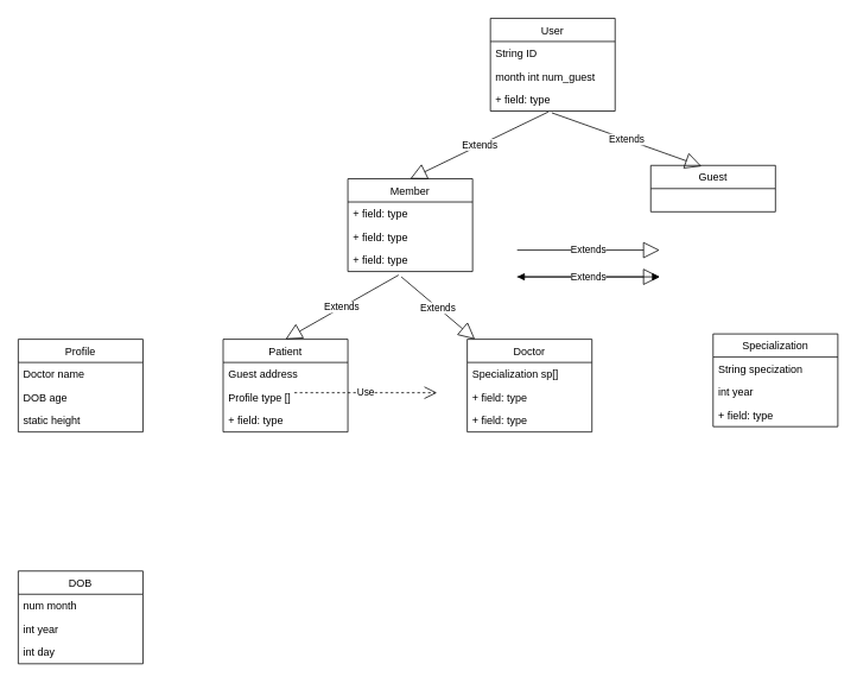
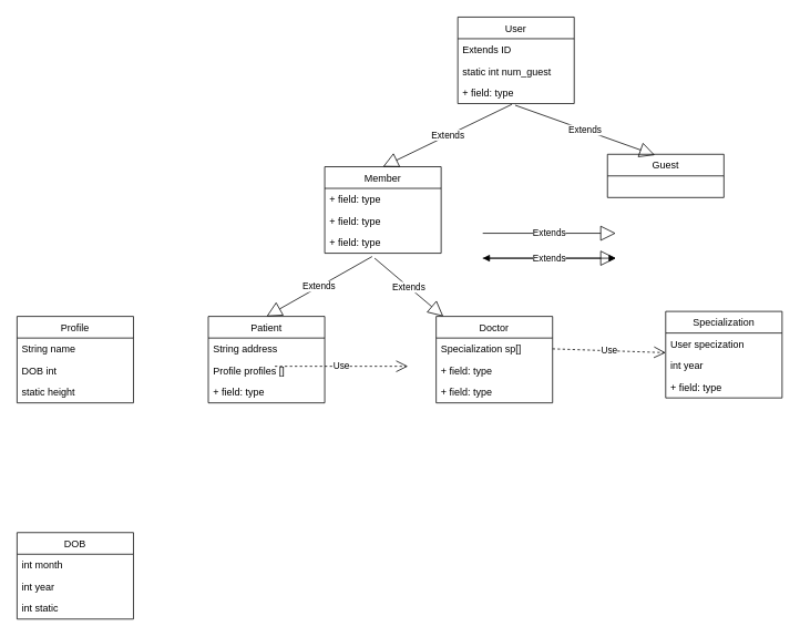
- <mxCell id="3" value="String ID" style="text;strokeColor=none;fillColor=none;align=left;verticalAlign=top;spacingLeft=4;spacingRight=4;overflow=hidden;rotatable=0;points=[[0,0.5],[1,0.5]];portConstraint=eastwest;" vertex="1" parent="2"><mxGeometry y="26" width="140" height="26" as="geometry" /></mxCell>
+ <mxCell id="3" value="Extends ID" style="text;strokeColor=none;fillColor=none;align=left;verticalAlign=top;spacingLeft=4;spacingRight=4;overflow=hidden;rotatable=0;points=[[0,0.5],[1,0.5]];portConstraint=eastwest;" vertex="1" parent="2"><mxGeometry y="26" width="140" height="26" as="geometry" /></mxCell>
- <mxCell id="4" value="month int num_guest" style="text;strokeColor=none;fillColor=none;align=left;verticalAlign=top;spacingLeft=4;spacingRight=4;overflow=hidden;rotatable=0;points=[[0,0.5],[1,0.5]];portConstraint=eastwest;" vertex="1" parent="2"><mxGeometry y="52" width="140" height="26" as="geometry" /></mxCell>
+ <mxCell id="4" value="static int num_guest" style="text;strokeColor=none;fillColor=none;align=left;verticalAlign=top;spacingLeft=4;spacingRight=4;overflow=hidden;rotatable=0;points=[[0,0.5],[1,0.5]];portConstraint=eastwest;" vertex="1" parent="2"><mxGeometry y="52" width="140" height="26" as="geometry" /></mxCell>
- <mxCell id="21" value="String specization " style="text;strokeColor=none;fillColor=none;align=left;verticalAlign=top;spacingLeft=4;spacingRight=4;overflow=hidden;rotatable=0;points=[[0,0.5],[1,0.5]];portConstraint=eastwest;" vertex="1" parent="20"><mxGeometry y="26" width="140" height="26" as="geometry" /></mxCell>
+ <mxCell id="21" value="User specization " style="text;strokeColor=none;fillColor=none;align=left;verticalAlign=top;spacingLeft=4;spacingRight=4;overflow=hidden;rotatable=0;points=[[0,0.5],[1,0.5]];portConstraint=eastwest;" vertex="1" parent="20"><mxGeometry y="26" width="140" height="26" as="geometry" /></mxCell>
- <mxCell id="31" value="Doctor name" style="text;strokeColor=none;fillColor=none;align=left;verticalAlign=top;spacingLeft=4;spacingRight=4;overflow=hidden;rotatable=0;points=[[0,0.5],[1,0.5]];portConstraint=eastwest;" vertex="1" parent="30"><mxGeometry y="26" width="140" height="26" as="geometry" /></mxCell>
+ <mxCell id="31" value="String name" style="text;strokeColor=none;fillColor=none;align=left;verticalAlign=top;spacingLeft=4;spacingRight=4;overflow=hidden;rotatable=0;points=[[0,0.5],[1,0.5]];portConstraint=eastwest;" vertex="1" parent="30"><mxGeometry y="26" width="140" height="26" as="geometry" /></mxCell>
- <mxCell id="13" value="Guest address" style="text;strokeColor=none;fillColor=none;align=left;verticalAlign=top;spacingLeft=4;spacingRight=4;overflow=hidden;rotatable=0;points=[[0,0.5],[1,0.5]];portConstraint=eastwest;" vertex="1" parent="12"><mxGeometry y="26" width="140" height="26" as="geometry" /></mxCell>
+ <mxCell id="13" value="String address" style="text;strokeColor=none;fillColor=none;align=left;verticalAlign=top;spacingLeft=4;spacingRight=4;overflow=hidden;rotatable=0;points=[[0,0.5],[1,0.5]];portConstraint=eastwest;" vertex="1" parent="12"><mxGeometry y="26" width="140" height="26" as="geometry" /></mxCell>
+ <mxCell id="34" value="Use" style="endArrow=open;endSize=12;dashed=1;html=1;rounded=0;exitX=1;exitY=0.5;exitDx=0;exitDy=0;" edge="1" parent="1" source="17" target="20"><mxGeometry width="160" relative="1" as="geometry"><mxPoint x="350" y="560" as="sourcePoint" /><mxPoint x="510" y="560" as="targetPoint" /></mxGeometry></mxCell>
- <mxCell id="32" value="DOB age" style="text;strokeColor=none;fillColor=none;align=left;verticalAlign=top;spacingLeft=4;spacingRight=4;overflow=hidden;rotatable=0;points=[[0,0.5],[1,0.5]];portConstraint=eastwest;" vertex="1" parent="30"><mxGeometry y="52" width="140" height="26" as="geometry" /></mxCell>
+ <mxCell id="32" value="DOB int" style="text;strokeColor=none;fillColor=none;align=left;verticalAlign=top;spacingLeft=4;spacingRight=4;overflow=hidden;rotatable=0;points=[[0,0.5],[1,0.5]];portConstraint=eastwest;" vertex="1" parent="30"><mxGeometry y="52" width="140" height="26" as="geometry" /></mxCell>
- <mxCell id="14" value="Profile type []" style="text;strokeColor=none;fillColor=none;align=left;verticalAlign=top;spacingLeft=4;spacingRight=4;overflow=hidden;rotatable=0;points=[[0,0.5],[1,0.5]];portConstraint=eastwest;" vertex="1" parent="12"><mxGeometry y="52" width="140" height="26" as="geometry" /></mxCell>
+ <mxCell id="14" value="Profile profiles []" style="text;strokeColor=none;fillColor=none;align=left;verticalAlign=top;spacingLeft=4;spacingRight=4;overflow=hidden;rotatable=0;points=[[0,0.5],[1,0.5]];portConstraint=eastwest;" vertex="1" parent="12"><mxGeometry y="52" width="140" height="26" as="geometry" /></mxCell>
- <mxCell id="36" value="num month" style="text;strokeColor=none;fillColor=none;align=left;verticalAlign=top;spacingLeft=4;spacingRight=4;overflow=hidden;rotatable=0;points=[[0,0.5],[1,0.5]];portConstraint=eastwest;" vertex="1" parent="35"><mxGeometry y="26" width="140" height="26" as="geometry" /></mxCell>
+ <mxCell id="36" value="int month" style="text;strokeColor=none;fillColor=none;align=left;verticalAlign=top;spacingLeft=4;spacingRight=4;overflow=hidden;rotatable=0;points=[[0,0.5],[1,0.5]];portConstraint=eastwest;" vertex="1" parent="35"><mxGeometry y="26" width="140" height="26" as="geometry" /></mxCell>
- <mxCell id="38" value="int day" style="text;strokeColor=none;fillColor=none;align=left;verticalAlign=top;spacingLeft=4;spacingRight=4;overflow=hidden;rotatable=0;points=[[0,0.5],[1,0.5]];portConstraint=eastwest;" vertex="1" parent="35"><mxGeometry y="78" width="140" height="26" as="geometry" /></mxCell>
+ <mxCell id="38" value="int static" style="text;strokeColor=none;fillColor=none;align=left;verticalAlign=top;spacingLeft=4;spacingRight=4;overflow=hidden;rotatable=0;points=[[0,0.5],[1,0.5]];portConstraint=eastwest;" vertex="1" parent="35"><mxGeometry y="78" width="140" height="26" as="geometry" /></mxCell>
